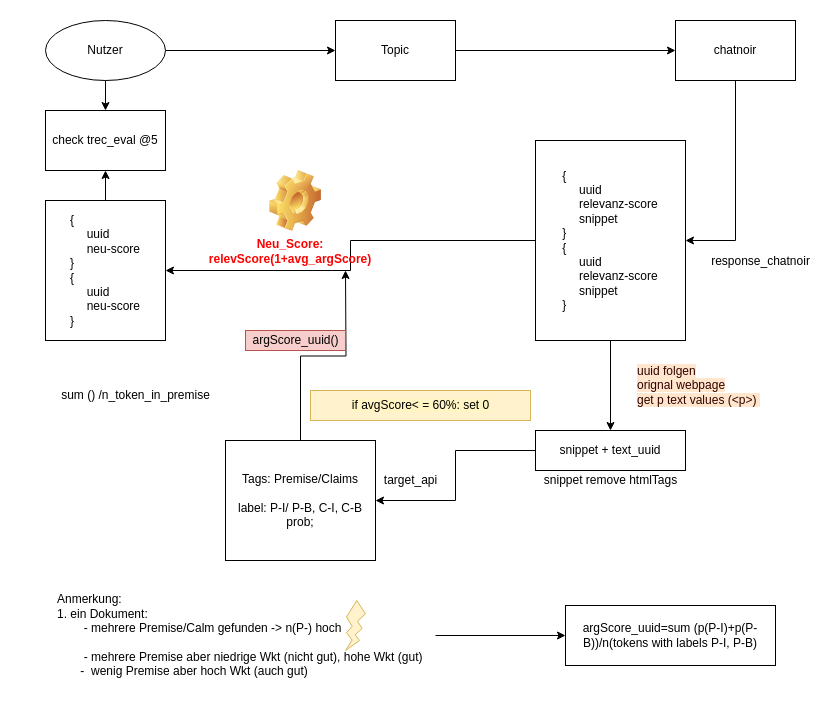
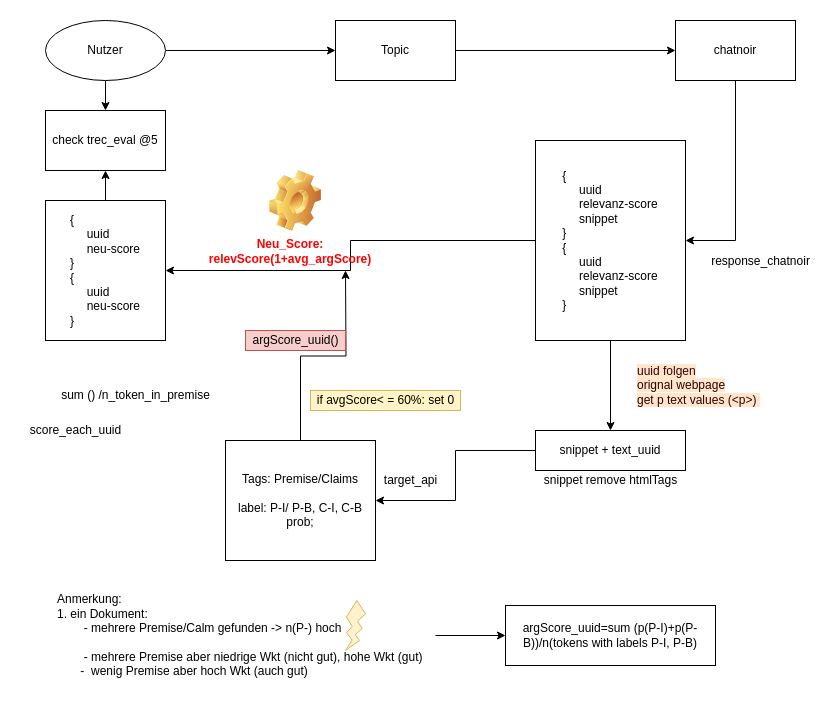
- <mxCell id="24" value="&lt;div style=&quot;text-align: left&quot;&gt;&lt;span style=&quot;background-color: rgb(255 , 244 , 195)&quot;&gt;if avgScore&amp;lt; = 60%: set 0&lt;/span&gt;&lt;/div&gt;" style="text;html=1;align=center;verticalAlign=middle;resizable=0;points=[];autosize=1;fillColor=#fff2cc;strokeColor=#d6b656;" parent="1" vertex="1"><mxGeometry x="310" y="390" width="220" height="30" as="geometry" /></mxCell>
+ <mxCell id="24" value="&lt;div style=&quot;text-align: left&quot;&gt;&lt;span style=&quot;background-color: rgb(255 , 244 , 195)&quot;&gt;if avgScore&amp;lt; = 60%: set 0&lt;/span&gt;&lt;/div&gt;" style="text;html=1;align=center;verticalAlign=middle;resizable=0;points=[];autosize=1;fillColor=#fff2cc;strokeColor=#d6b656;" parent="1" vertex="1"><mxGeometry x="310" y="390" width="150" height="20" as="geometry" /></mxCell>
+ <mxCell id="32" value="score_each_uuid" style="text;html=1;align=center;verticalAlign=middle;resizable=0;points=[];autosize=1;" vertex="1" parent="1"><mxGeometry x="20" y="420" width="110" height="20" as="geometry" /></mxCell>
- <mxCell id="28" value="argScore_uuid=sum (p(P-I)+p(P-B))/n(tokens with labels P-I, P-B)" style="whiteSpace=wrap;html=1;" parent="1" vertex="1"><mxGeometry x="565" y="605" width="210" height="60" as="geometry" /></mxCell>
+ <mxCell id="28" value="argScore_uuid=sum (p(P-I)+p(P-B))/n(tokens with labels P-I, P-B)" style="whiteSpace=wrap;html=1;" parent="1" vertex="1"><mxGeometry x="505" y="605" width="210" height="60" as="geometry" /></mxCell>
